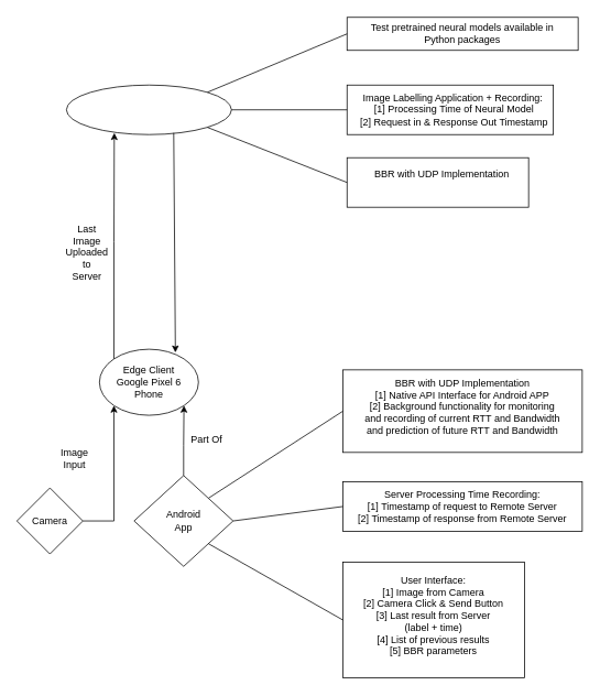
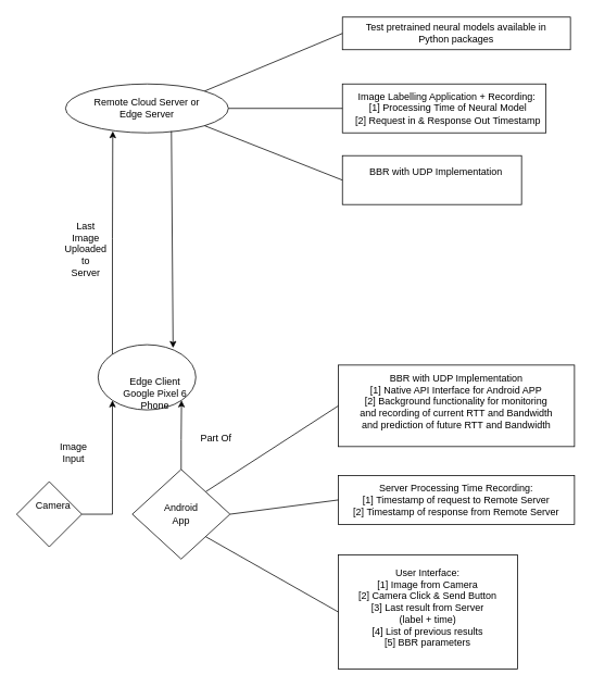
+ <mxCell id="3" value="Remote Cloud Server or&lt;br&gt;Edge Server" style="text;html=1;strokeColor=none;fillColor=none;align=center;verticalAlign=middle;whiteSpace=wrap;rounded=0;" parent="1" vertex="1"><mxGeometry x="110" y="117" width="140" height="30" as="geometry" /></mxCell>
- <mxCell id="21" value="Edge Client&lt;br&gt;Google Pixel 6 Phone" style="text;html=1;strokeColor=none;fillColor=none;align=center;verticalAlign=middle;whiteSpace=wrap;rounded=0;" parent="1" vertex="1"><mxGeometry x="135" y="447" width="90" height="30" as="geometry" /></mxCell>
+ <mxCell id="21" value="Edge Client&lt;br&gt;Google Pixel 6 Phone" style="text;html=1;strokeColor=none;fillColor=none;align=center;verticalAlign=middle;whiteSpace=wrap;rounded=0;" parent="1" vertex="1"><mxGeometry x="145" y="467" width="90" height="30" as="geometry" /></mxCell>
- <mxCell id="34" value="Part Of" style="text;html=1;strokeColor=none;fillColor=none;align=center;verticalAlign=middle;whiteSpace=wrap;rounded=0;" vertex="1" parent="1"><mxGeometry x="220" y="517" width="60" height="30" as="geometry" /></mxCell>
+ <mxCell id="34" value="Part Of" style="text;html=1;strokeColor=none;fillColor=none;align=center;verticalAlign=middle;whiteSpace=wrap;rounded=0;" vertex="1" parent="1"><mxGeometry x="235" y="522" width="60" height="30" as="geometry" /></mxCell>
- <mxCell id="8" value="Camera" style="text;html=1;strokeColor=none;fillColor=none;align=center;verticalAlign=middle;whiteSpace=wrap;rounded=0;" parent="1" vertex="1"><mxGeometry x="30" y="617.5" width="60" height="25" as="geometry" /></mxCell>
+ <mxCell id="8" value="Camera" style="text;html=1;strokeColor=none;fillColor=none;align=center;verticalAlign=middle;whiteSpace=wrap;rounded=0;" parent="1" vertex="1"><mxGeometry x="35" y="607.5" width="60" height="25" as="geometry" /></mxCell>
